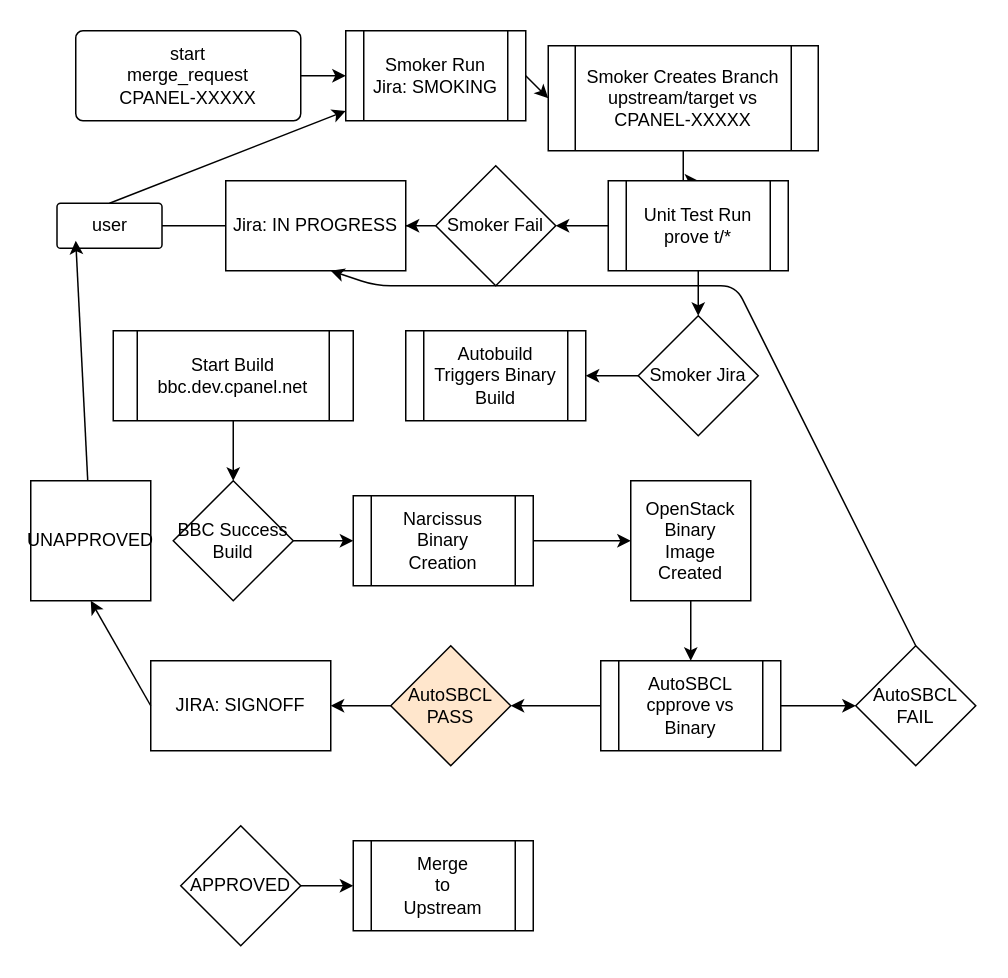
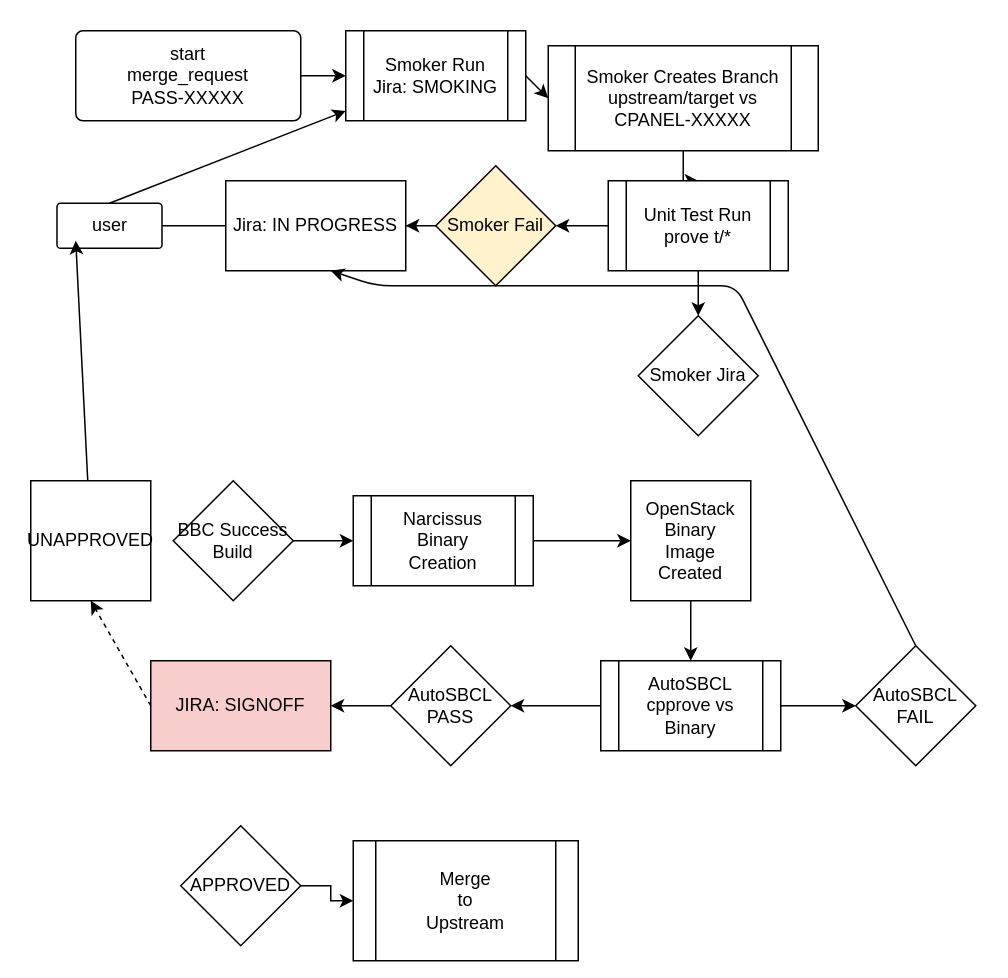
- <mxCell id="2" value="&lt;div&gt;start&lt;/div&gt;&lt;div&gt;merge_request&lt;/div&gt;&lt;div&gt;CPANEL-XXXXX&lt;br&gt;&lt;/div&gt;" style="rounded=1;whiteSpace=wrap;html=1;glass=0;arcSize=8;" vertex="1" parent="1"><mxGeometry x="50" y="20" width="150" height="60" as="geometry" /></mxCell>
+ <mxCell id="2" value="&lt;div&gt;start&lt;/div&gt;&lt;div&gt;merge_request&lt;/div&gt;&lt;div&gt;PASS-XXXXX&lt;br&gt;&lt;/div&gt;" style="rounded=1;whiteSpace=wrap;html=1;glass=0;arcSize=8;" vertex="1" parent="1"><mxGeometry x="50" y="20" width="150" height="60" as="geometry" /></mxCell>
- <mxCell id="16" value="&lt;div&gt;Smoker Fail&lt;/div&gt;" style="rhombus;whiteSpace=wrap;html=1;glass=0;" vertex="1" parent="1"><mxGeometry x="290" y="110" width="80" height="80" as="geometry" /></mxCell>
+ <mxCell id="16" value="&lt;div&gt;Smoker Fail&lt;/div&gt;" style="rhombus;whiteSpace=wrap;html=1;glass=0;fillColor=#fff2cc;" vertex="1" parent="1"><mxGeometry x="290" y="110" width="80" height="80" as="geometry" /></mxCell>
- <mxCell id="21" value="&lt;div&gt;Start Build&lt;/div&gt;&lt;div&gt;bbc.dev.cpanel.net&lt;br&gt;&lt;/div&gt;" style="shape=process;whiteSpace=wrap;html=1;backgroundOutline=1;glass=0;" vertex="1" parent="1"><mxGeometry x="75" y="220" width="160" height="60" as="geometry" /></mxCell>
- <mxCell id="19" value="&lt;div&gt;Autobuild Triggers Binary&lt;/div&gt;&lt;div&gt;Build&lt;br&gt;&lt;/div&gt;" style="shape=process;whiteSpace=wrap;html=1;backgroundOutline=1;glass=0;" vertex="1" parent="1"><mxGeometry x="270" y="220" width="120" height="60" as="geometry" /></mxCell>
- <mxCell id="4" value="" style="edgeStyle=orthogonalEdgeStyle;rounded=0;orthogonalLoop=1;jettySize=auto;html=1;" edge="1" parent="1" source="5" target="19"><mxGeometry relative="1" as="geometry" /></mxCell>
- <mxCell id="20" value="" style="edgeStyle=orthogonalEdgeStyle;rounded=0;orthogonalLoop=1;jettySize=auto;html=1;" edge="1" parent="1" source="21" target="23"><mxGeometry relative="1" as="geometry" /></mxCell>
- <mxCell id="37" value="" style="endArrow=classic;html=1;entryX=0.5;entryY=1;entryDx=0;entryDy=0;exitX=0;exitY=0.5;exitDx=0;exitDy=0;" edge="1" parent="1" source="33" target="36"><mxGeometry width="50" height="50" relative="1" as="geometry"><mxPoint y="680" as="sourcePoint" x="20" /><mxPoint x="70" y="630" as="targetPoint" /></mxGeometry></mxCell>
+ <mxCell id="37" value="" style="endArrow=classic;html=1;entryX=0.5;entryY=1;entryDx=0;entryDy=0;exitX=0;exitY=0.5;exitDx=0;exitDy=0;dashed=1;" edge="1" parent="1" source="33" target="36"><mxGeometry width="50" height="50" relative="1" as="geometry"><mxPoint y="680" as="sourcePoint" x="20" /><mxPoint x="70" y="630" as="targetPoint" /></mxGeometry></mxCell>
- <mxCell id="33" value="JIRA: SIGNOFF" style="rounded=0;whiteSpace=wrap;html=1;glass=0;" vertex="1" parent="1"><mxGeometry x="100" y="440" width="120" height="60" as="geometry" /></mxCell>
+ <mxCell id="33" value="JIRA: SIGNOFF" style="rounded=0;whiteSpace=wrap;html=1;glass=0;fillColor=#f8cecc;" vertex="1" parent="1"><mxGeometry x="100" y="440" width="120" height="60" as="geometry" /></mxCell>
- <mxCell id="32" value="&lt;div&gt;AutoSBCL&lt;/div&gt;&lt;div&gt;PASS&lt;br&gt;&lt;/div&gt;" style="rhombus;whiteSpace=wrap;html=1;glass=0;fillColor=#ffe6cc;" vertex="1" parent="1"><mxGeometry x="260" y="430" width="80" height="80" as="geometry" /></mxCell>
+ <mxCell id="32" value="&lt;div&gt;AutoSBCL&lt;/div&gt;&lt;div&gt;PASS&lt;br&gt;&lt;/div&gt;" style="rhombus;whiteSpace=wrap;html=1;glass=0;" vertex="1" parent="1"><mxGeometry x="260" y="430" width="80" height="80" as="geometry" /></mxCell>
- <mxCell id="39" value="&lt;div&gt;Merge&lt;/div&gt;&lt;div&gt;to&lt;/div&gt;&lt;div&gt;Upstream&lt;br&gt;&lt;/div&gt;" style="shape=process;whiteSpace=wrap;html=1;backgroundOutline=1;glass=0;" vertex="1" parent="1"><mxGeometry x="235" y="560" width="120" height="60" as="geometry" /></mxCell>
+ <mxCell id="39" value="&lt;div&gt;Merge&lt;/div&gt;&lt;div&gt;to&lt;/div&gt;&lt;div&gt;Upstream&lt;br&gt;&lt;/div&gt;" style="shape=process;whiteSpace=wrap;html=1;backgroundOutline=1;glass=0;" vertex="1" parent="1"><mxGeometry x="235" y="560" width="150" height="80" as="geometry" /></mxCell>
